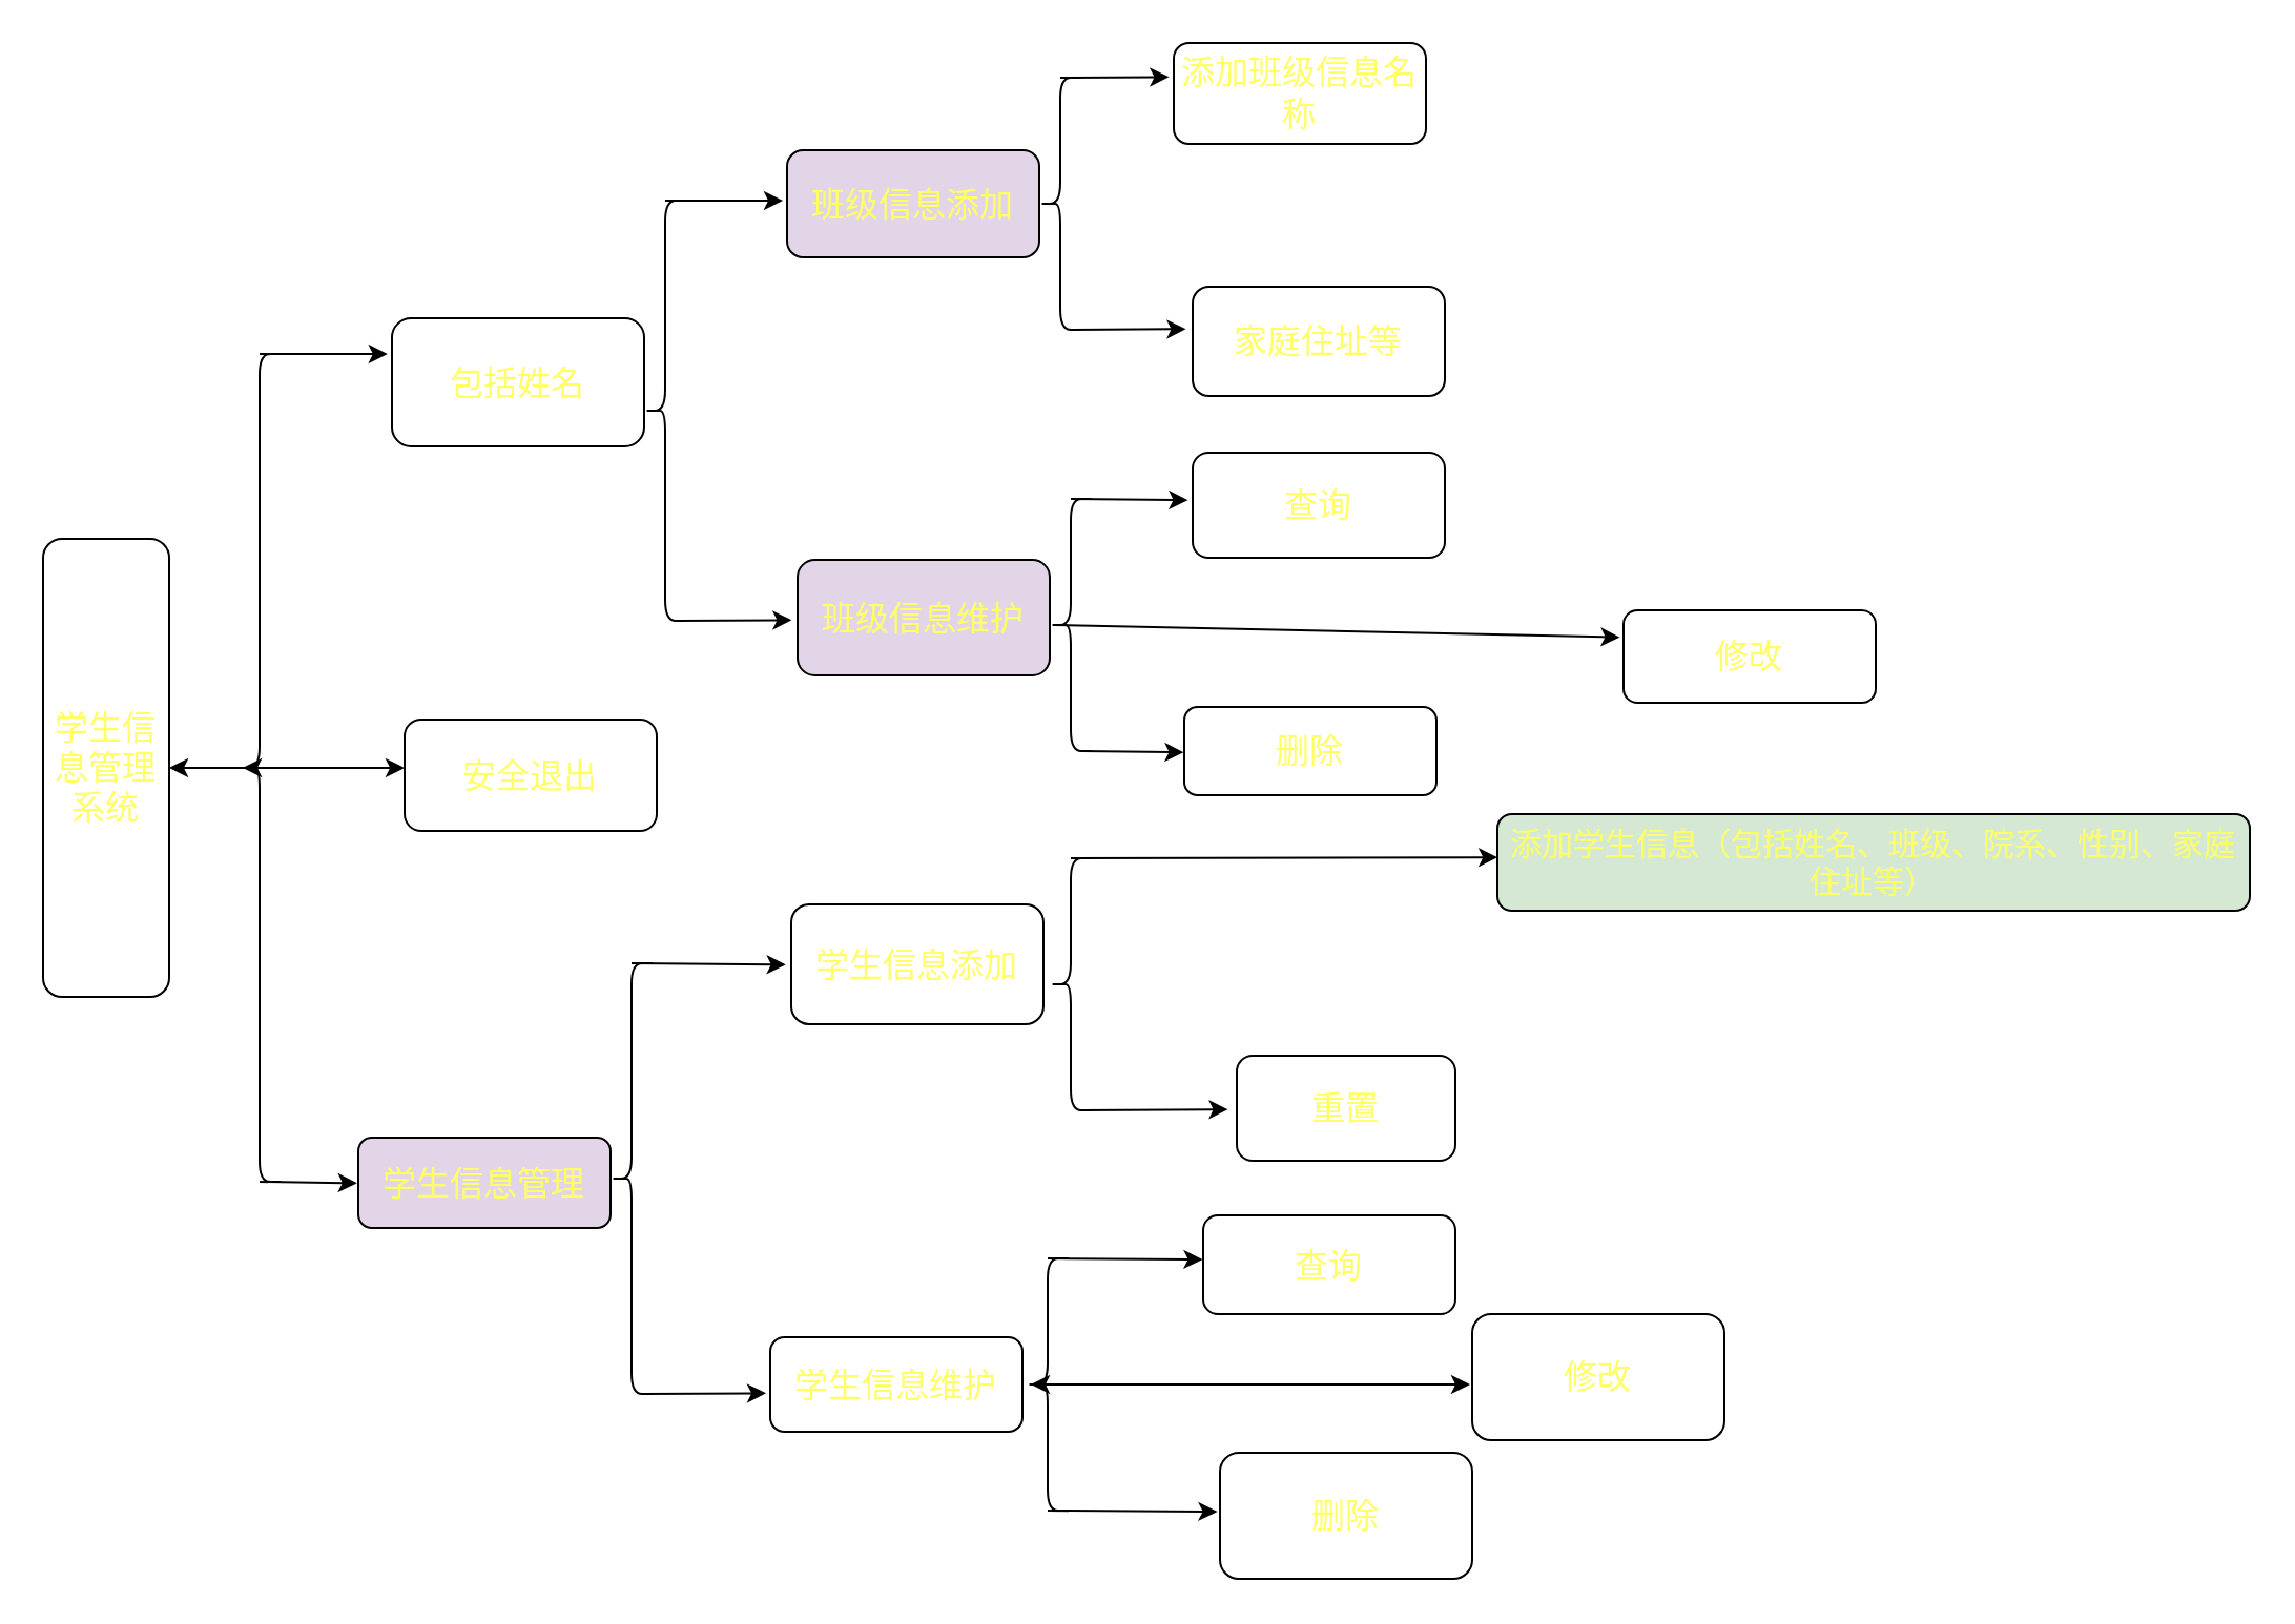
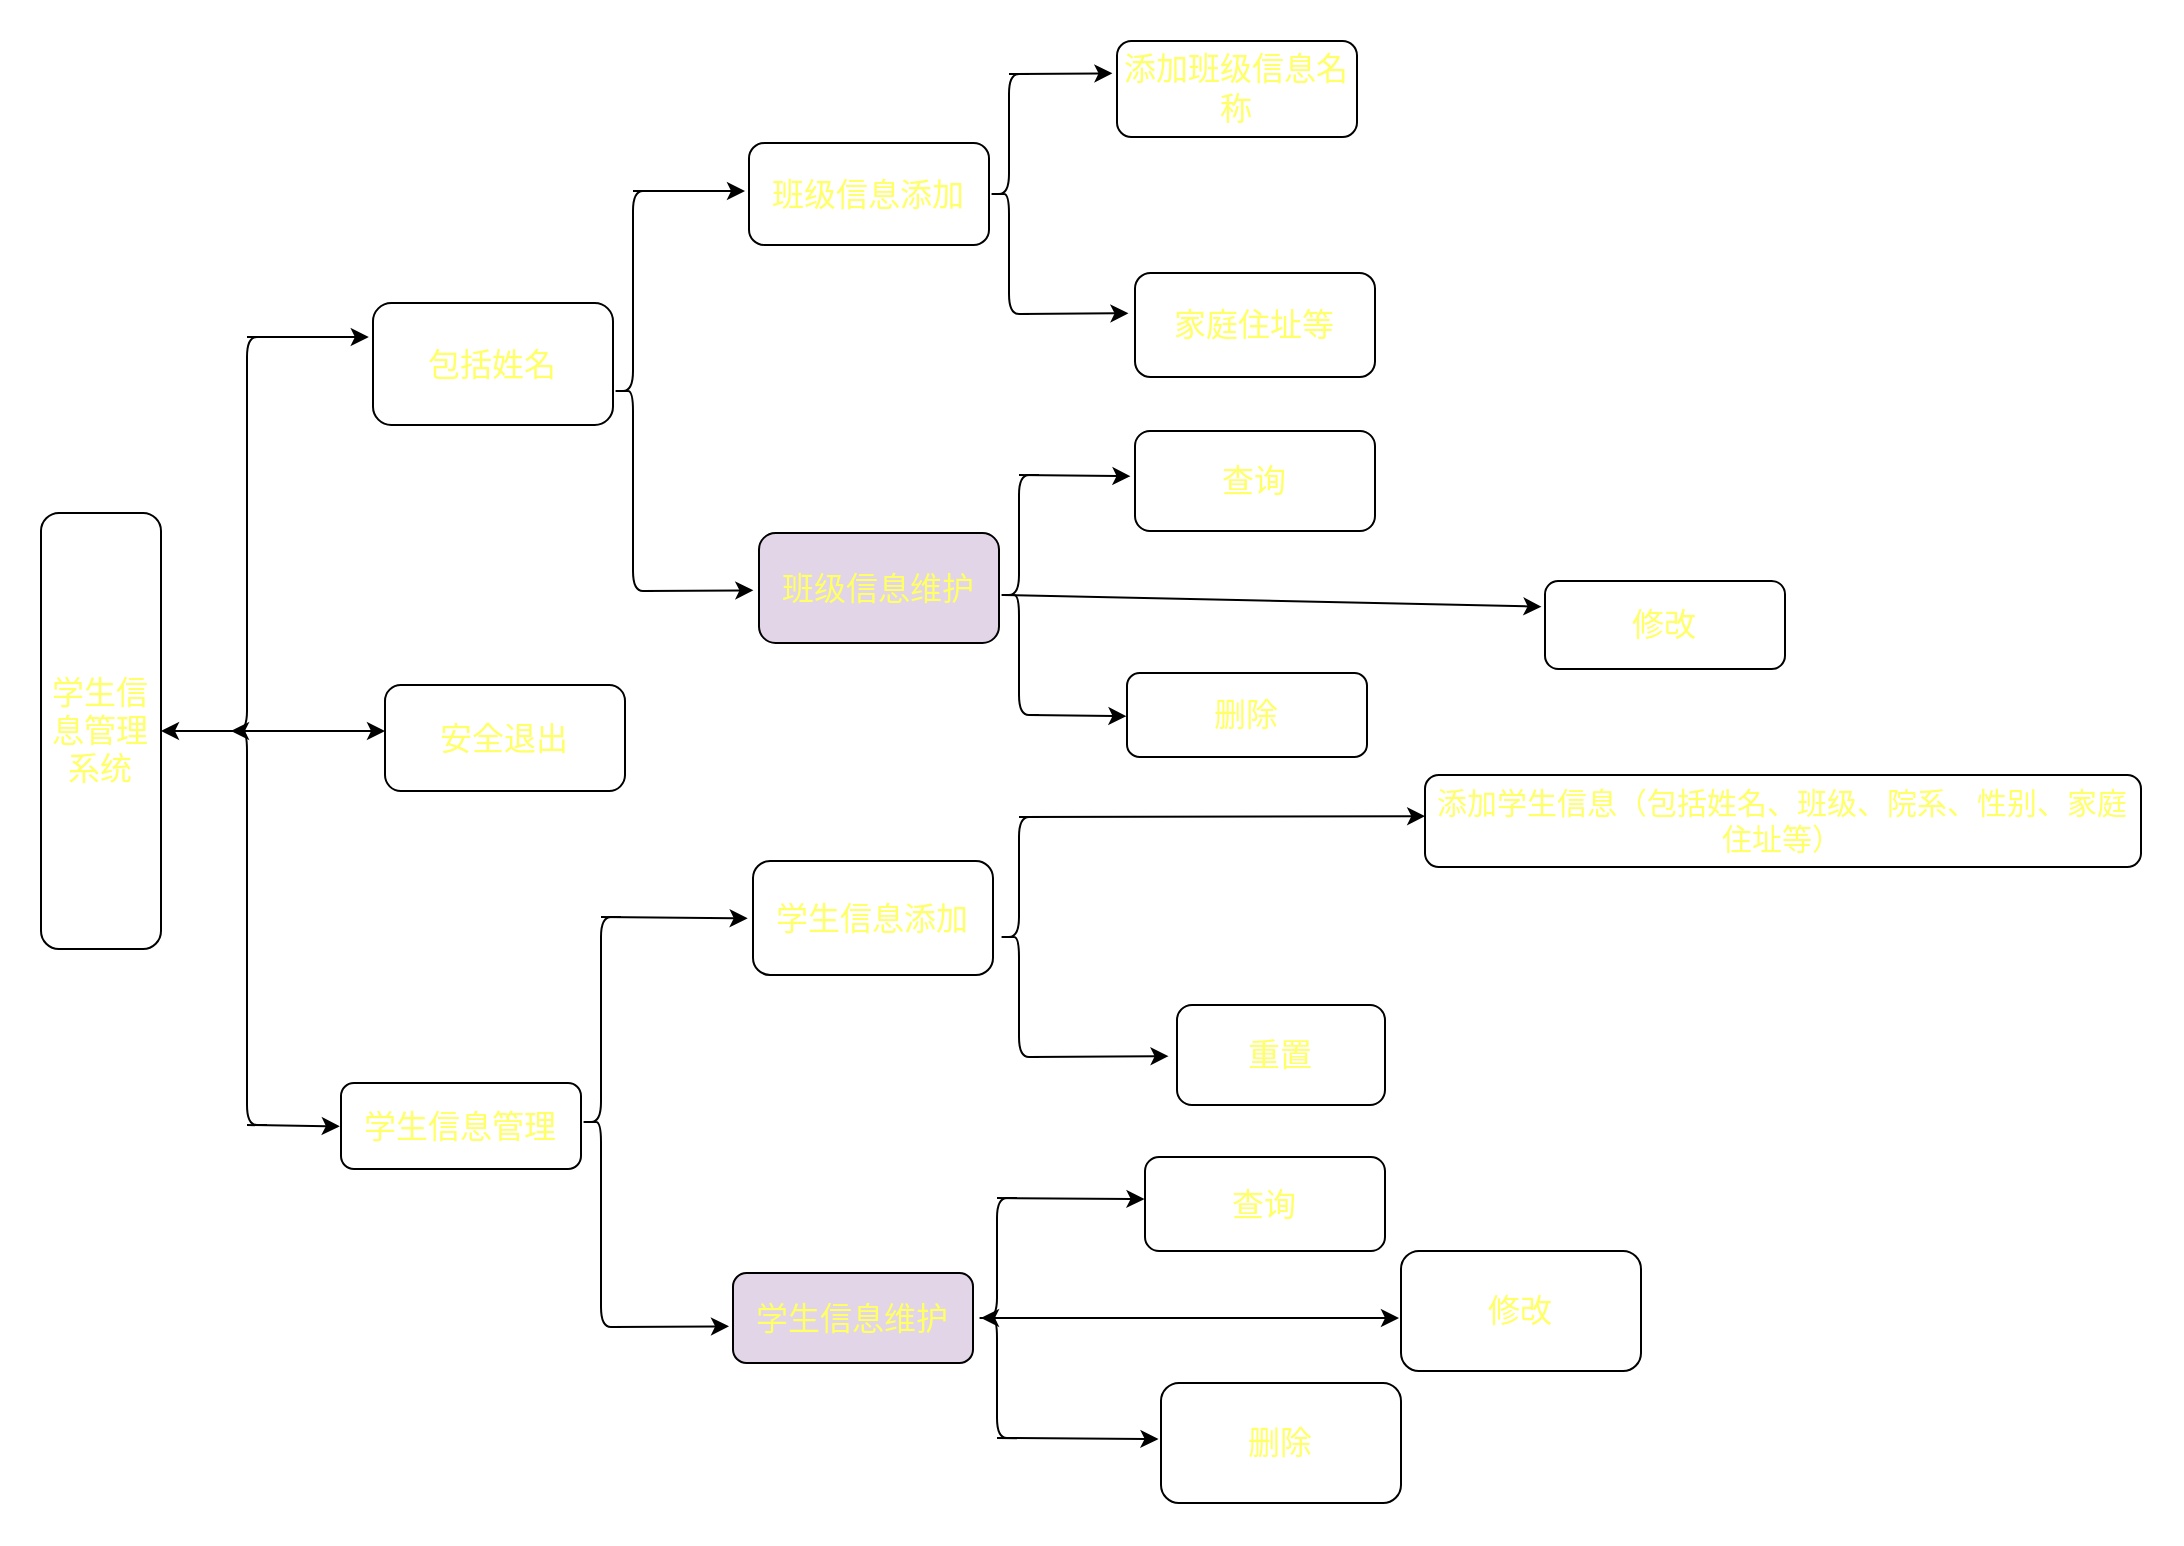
- <mxCell id="16" value="&lt;font style=&quot;font-size: 16px&quot;&gt;班级信息添加&lt;/font&gt;" style="rounded=1;whiteSpace=wrap;html=1;fontColor=#FFFF66;fillColor=#e1d5e7;" parent="1" vertex="1"><mxGeometry x="374" y="71" width="120" height="51" as="geometry" /></mxCell>
+ <mxCell id="16" value="&lt;font style=&quot;font-size: 16px&quot;&gt;班级信息添加&lt;/font&gt;" style="rounded=1;whiteSpace=wrap;html=1;fontColor=#FFFF66;" parent="1" vertex="1"><mxGeometry x="374" y="71" width="120" height="51" as="geometry" /></mxCell>
- <mxCell id="37" value="&lt;font style=&quot;font-size: 15px&quot;&gt;添加学生信息（包括姓名、班级、院系、性别、家庭住址等）&lt;/font&gt;" style="rounded=1;whiteSpace=wrap;html=1;fontColor=#FFFF66;fillColor=#d5e8d4;" parent="1" vertex="1"><mxGeometry x="712" y="387" width="358" height="46" as="geometry" /></mxCell>
+ <mxCell id="37" value="&lt;font style=&quot;font-size: 15px&quot;&gt;添加学生信息（包括姓名、班级、院系、性别、家庭住址等）&lt;/font&gt;" style="rounded=1;whiteSpace=wrap;html=1;fontColor=#FFFF66;" parent="1" vertex="1"><mxGeometry x="712" y="387" width="358" height="46" as="geometry" /></mxCell>
- <mxCell id="9" value="&lt;font style=&quot;font-size: 16px&quot;&gt;学生信息管理&lt;/font&gt;" style="rounded=1;whiteSpace=wrap;html=1;fontColor=#FFFF66;fillColor=#e1d5e7;" parent="1" vertex="1"><mxGeometry x="170" y="541" width="120" height="43" as="geometry" /></mxCell>
+ <mxCell id="9" value="&lt;font style=&quot;font-size: 16px&quot;&gt;学生信息管理&lt;/font&gt;" style="rounded=1;whiteSpace=wrap;html=1;fontColor=#FFFF66;" parent="1" vertex="1"><mxGeometry x="170" y="541" width="120" height="43" as="geometry" /></mxCell>
- <mxCell id="19" value="&lt;font style=&quot;font-size: 16px&quot;&gt;学生信息维护&lt;/font&gt;" style="rounded=1;whiteSpace=wrap;html=1;fontColor=#FFFF66;" parent="1" vertex="1"><mxGeometry x="366" y="636" width="120" height="45" as="geometry" /></mxCell>
+ <mxCell id="19" value="&lt;font style=&quot;font-size: 16px&quot;&gt;学生信息维护&lt;/font&gt;" style="rounded=1;whiteSpace=wrap;html=1;fontColor=#FFFF66;fillColor=#e1d5e7;" parent="1" vertex="1"><mxGeometry x="366" y="636" width="120" height="45" as="geometry" /></mxCell>
